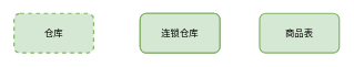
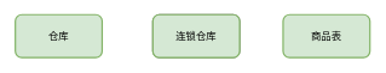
- <mxCell id="2" value="仓库" style="rounded=1;whiteSpace=wrap;html=1;fillColor=#d5e8d4;strokeColor=#82b366;strokeWidth=2;fontSize=14;dashed=1;" parent="1" vertex="1"><mxGeometry x="20" y="20" width="120" height="60" as="geometry" /></mxCell>
+ <mxCell id="2" value="仓库" style="rounded=1;whiteSpace=wrap;html=1;fillColor=#d5e8d4;strokeColor=#82b366;strokeWidth=2;fontSize=14;" parent="1" vertex="1"><mxGeometry x="20" y="20" width="120" height="60" as="geometry" /></mxCell>
